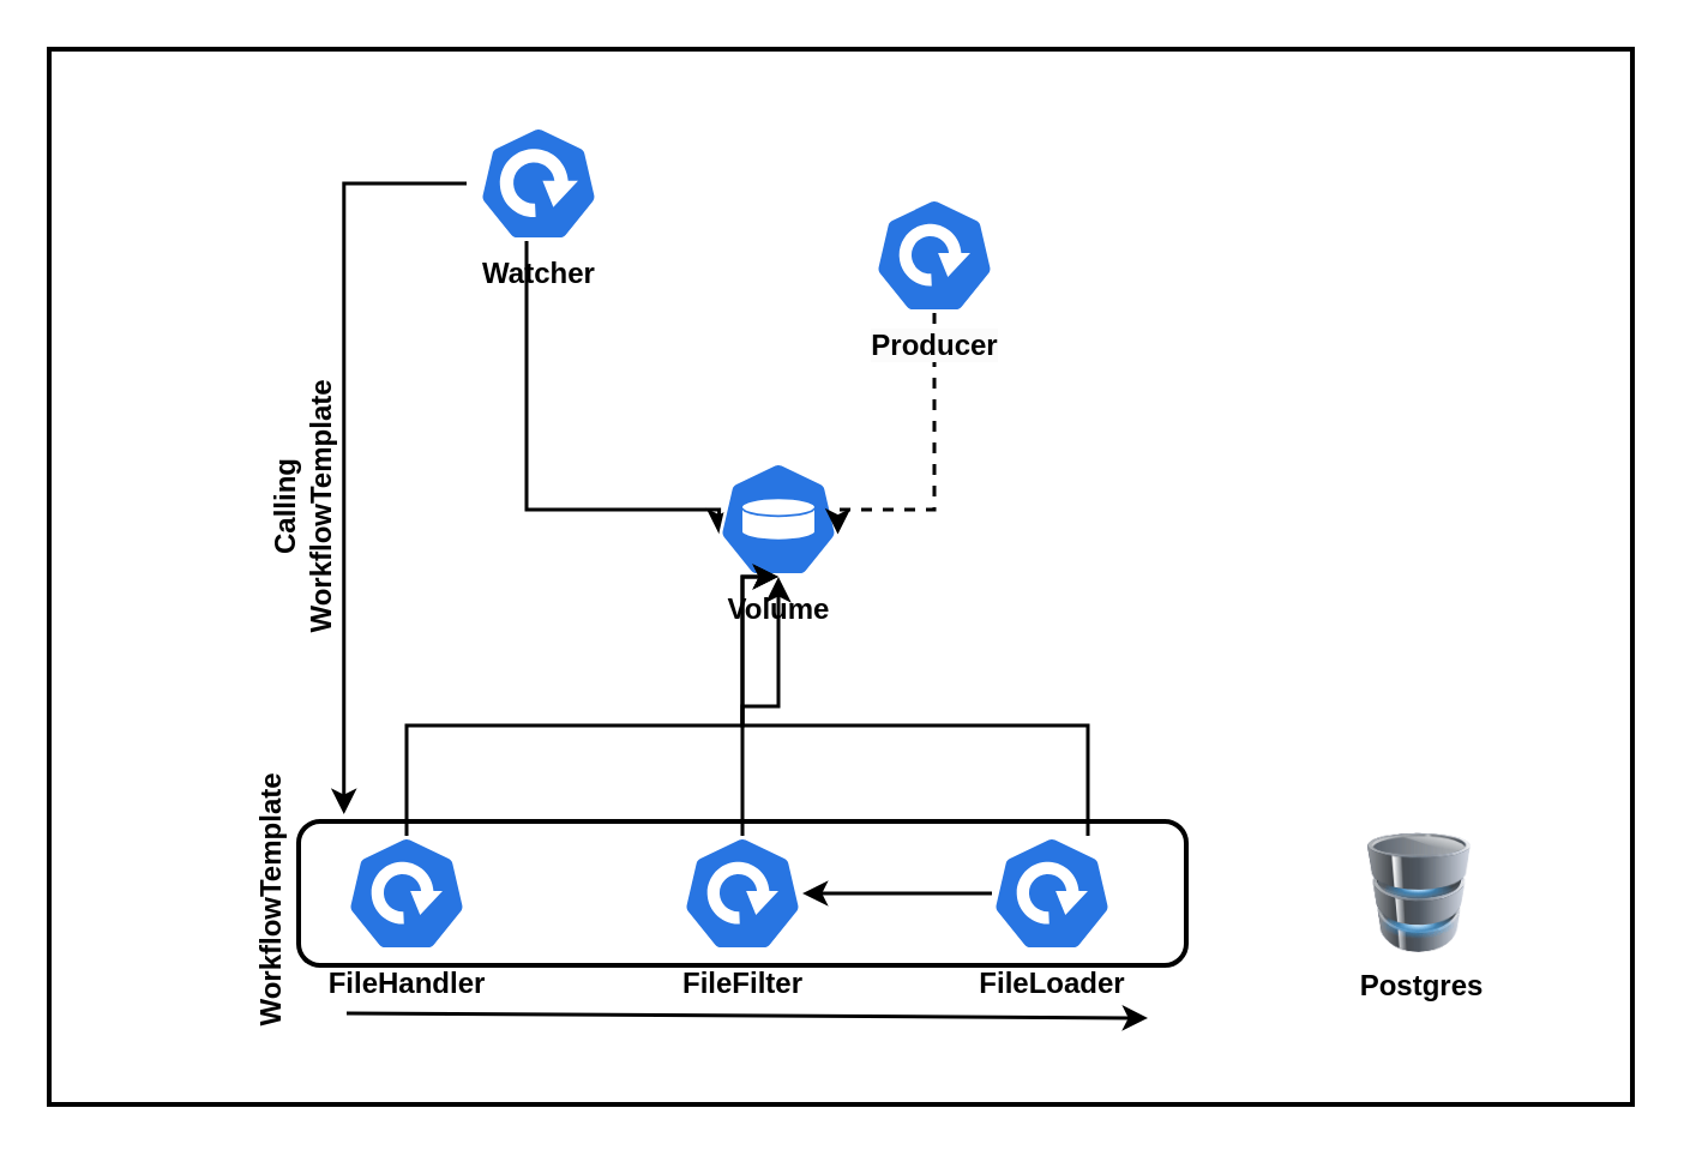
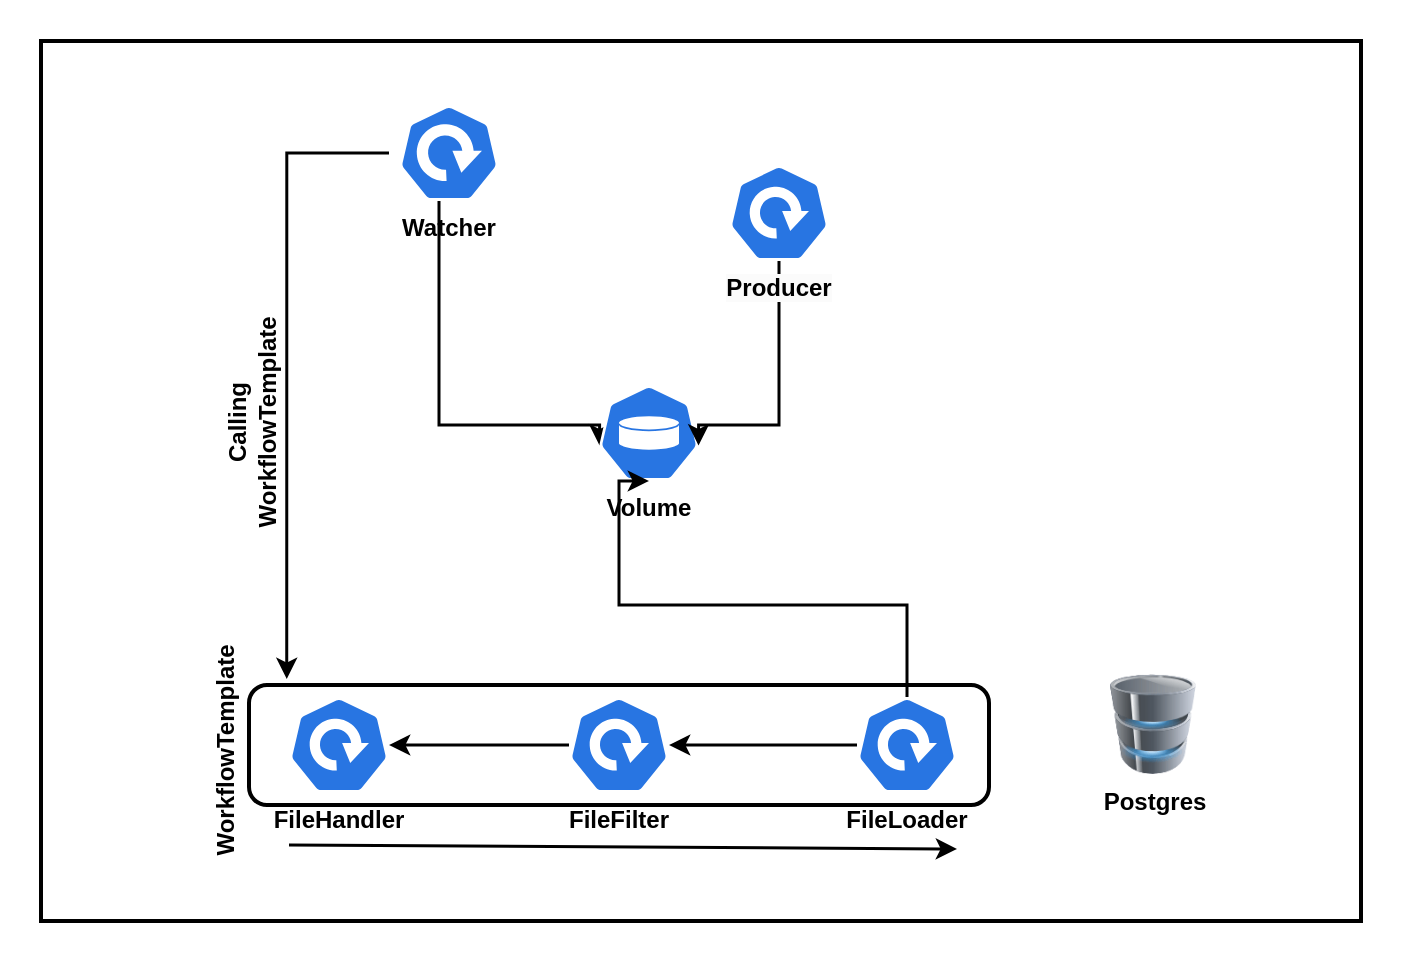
- <mxCell id="8" style="edgeStyle=orthogonalEdgeStyle;rounded=0;orthogonalLoop=1;jettySize=auto;html=1;entryX=0.995;entryY=0.63;entryDx=0;entryDy=0;entryPerimeter=0;strokeWidth=1.5;dashed=1;" edge="1" parent="1" source="9" target="7"><mxGeometry relative="1" as="geometry"><Array as="points"><mxPoint x="389" y="212" /></Array></mxGeometry></mxCell>
+ <mxCell id="8" style="edgeStyle=orthogonalEdgeStyle;rounded=0;orthogonalLoop=1;jettySize=auto;html=1;entryX=0.995;entryY=0.63;entryDx=0;entryDy=0;entryPerimeter=0;strokeWidth=1.5;" edge="1" parent="1" source="9" target="7"><mxGeometry relative="1" as="geometry"><Array as="points"><mxPoint x="389" y="212" /></Array></mxGeometry></mxCell>
- <mxCell id="12" style="edgeStyle=orthogonalEdgeStyle;rounded=0;orthogonalLoop=1;jettySize=auto;html=1;entryX=0.5;entryY=1;entryDx=0;entryDy=0;entryPerimeter=0;strokeWidth=1.5;fontStyle=1" edge="1" parent="1" source="13" target="7"><mxGeometry relative="1" as="geometry" /></mxCell>
+ <mxCell id="12" style="edgeStyle=orthogonalEdgeStyle;rounded=0;orthogonalLoop=1;jettySize=auto;html=1;strokeWidth=1.5;fontStyle=1;" edge="1" parent="1" source="13" target="11"><mxGeometry relative="1" as="geometry" /></mxCell>
- <mxCell id="10" style="edgeStyle=orthogonalEdgeStyle;rounded=0;orthogonalLoop=1;jettySize=auto;html=1;entryX=0.5;entryY=1;entryDx=0;entryDy=0;entryPerimeter=0;strokeWidth=1.5;fontStyle=1" edge="1" parent="1" source="11" target="7"><mxGeometry relative="1" as="geometry"><Array as="points"><mxPoint x="169" y="302" /><mxPoint x="309" y="302" /></Array></mxGeometry></mxCell>
- <mxCell id="16" value="&lt;span&gt;FileLoader&lt;/span&gt;" style="sketch=0;html=1;dashed=0;whitespace=wrap;fillColor=#2875E2;strokeColor=#ffffff;points=[[0.005,0.63,0],[0.1,0.2,0],[0.9,0.2,0],[0.5,0,0],[0.995,0.63,0],[0.72,0.99,0],[0.5,1,0],[0.28,0.99,0]];verticalLabelPosition=bottom;align=center;verticalAlign=top;shape=mxgraph.kubernetes.icon;prIcon=deploy;fontStyle=1" vertex="1" parent="1"><mxGeometry x="413" y="348" width="50" height="48" as="geometry" /></mxCell>
+ <mxCell id="16" value="&lt;span&gt;FileLoader&lt;/span&gt;" style="sketch=0;html=1;dashed=0;whitespace=wrap;fillColor=#2875E2;strokeColor=#ffffff;points=[[0.005,0.63,0],[0.1,0.2,0],[0.9,0.2,0],[0.5,0,0],[0.995,0.63,0],[0.72,0.99,0],[0.5,1,0],[0.28,0.99,0]];verticalLabelPosition=bottom;align=center;verticalAlign=top;shape=mxgraph.kubernetes.icon;prIcon=deploy;fontStyle=1" vertex="1" parent="1"><mxGeometry x="428" y="348" width="50" height="48" as="geometry" /></mxCell>
- <mxCell id="17" value="&lt;span&gt;Postgres&lt;/span&gt;" style="image;html=1;image=img/lib/clip_art/computers/Database_128x128.png;fontStyle=1" vertex="1" parent="1"><mxGeometry x="567" y="347" width="49" height="50" as="geometry" /></mxCell>
+ <mxCell id="17" value="&lt;span&gt;Postgres&lt;/span&gt;" style="image;html=1;image=img/lib/clip_art/computers/Database_128x128.png;fontStyle=1" vertex="1" parent="1"><mxGeometry x="552" y="337" width="49" height="50" as="geometry" /></mxCell>
